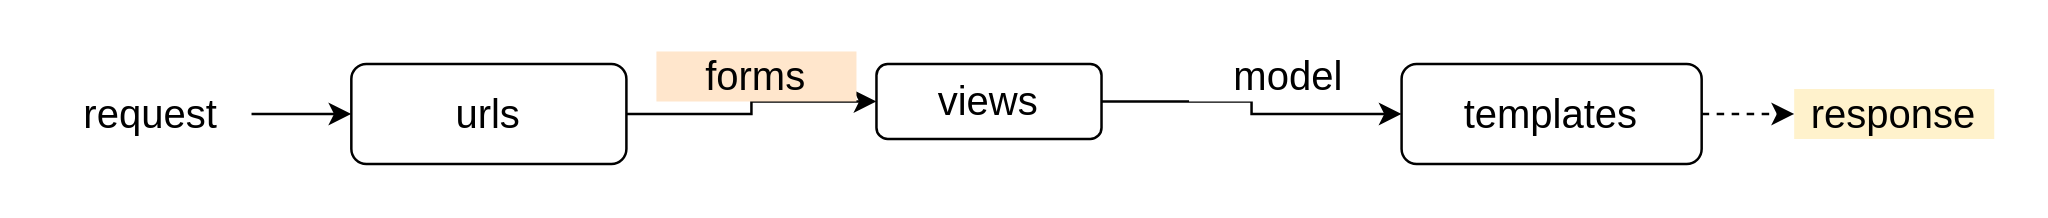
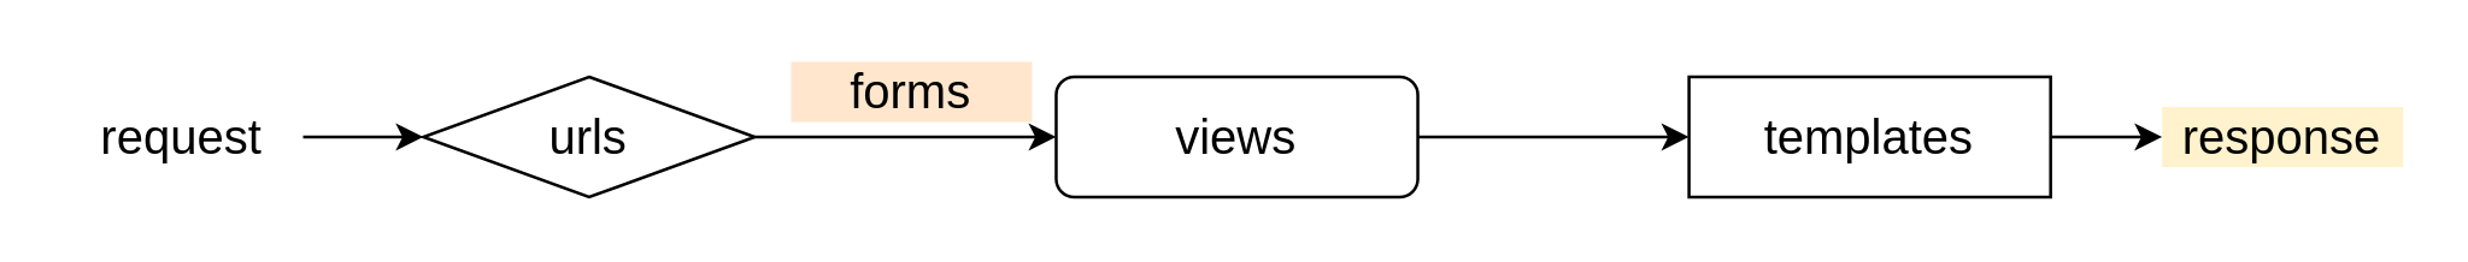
- <mxCell id="12" value="&lt;font style=&quot;font-size: 16px;&quot;&gt;model&lt;/font&gt;" style="rounded=0;whiteSpace=wrap;html=1;strokeColor=none;" vertex="1" parent="1"><mxGeometry x="475" y="20" width="80" height="20" as="geometry" /></mxCell>
- <mxCell id="5" value="&lt;font style=&quot;font-size: 16px;&quot;&gt;views&lt;/font&gt;" style="rounded=1;whiteSpace=wrap;html=1;" vertex="1" parent="1"><mxGeometry x="350" y="25" width="90" height="30" as="geometry" /></mxCell>
+ <mxCell id="5" value="&lt;font style=&quot;font-size: 16px;&quot;&gt;views&lt;/font&gt;" style="rounded=1;whiteSpace=wrap;html=1;" vertex="1" parent="1"><mxGeometry x="350" y="25" width="120" height="40" as="geometry" /></mxCell>
- <mxCell id="3" value="&lt;font style=&quot;font-size: 16px;&quot;&gt;urls&lt;/font&gt;" style="rounded=1;whiteSpace=wrap;html=1;" vertex="1" parent="1"><mxGeometry x="140" y="25" width="110" height="40" as="geometry" /></mxCell>
+ <mxCell id="3" value="&lt;font style=&quot;font-size: 16px;&quot;&gt;urls&lt;/font&gt;" style="rhombus;whiteSpace=wrap;html=1;" vertex="1" parent="1"><mxGeometry x="140" y="25" width="110" height="40" as="geometry" /></mxCell>
- <mxCell id="7" value="&lt;font style=&quot;font-size: 16px;&quot;&gt;templates&lt;/font&gt;" style="rounded=1;whiteSpace=wrap;html=1;" vertex="1" parent="1"><mxGeometry x="560" y="25" width="120" height="40" as="geometry" /></mxCell>
+ <mxCell id="7" value="&lt;font style=&quot;font-size: 16px;&quot;&gt;templates&lt;/font&gt;" style="whiteSpace=wrap;html=1;rounded=0;" vertex="1" parent="1"><mxGeometry x="560" y="25" width="120" height="40" as="geometry" /></mxCell>
- <mxCell id="6" style="edgeStyle=orthogonalEdgeStyle;rounded=0;orthogonalLoop=1;jettySize=auto;html=1;entryX=0;entryY=0.5;entryDx=0;entryDy=0;dashed=1;" edge="1" parent="1" source="7" target="11"><mxGeometry relative="1" as="geometry" /></mxCell>
+ <mxCell id="6" style="edgeStyle=orthogonalEdgeStyle;rounded=0;orthogonalLoop=1;jettySize=auto;html=1;entryX=0;entryY=0.5;entryDx=0;entryDy=0;" edge="1" parent="1" source="7" target="11"><mxGeometry relative="1" as="geometry" /></mxCell>
